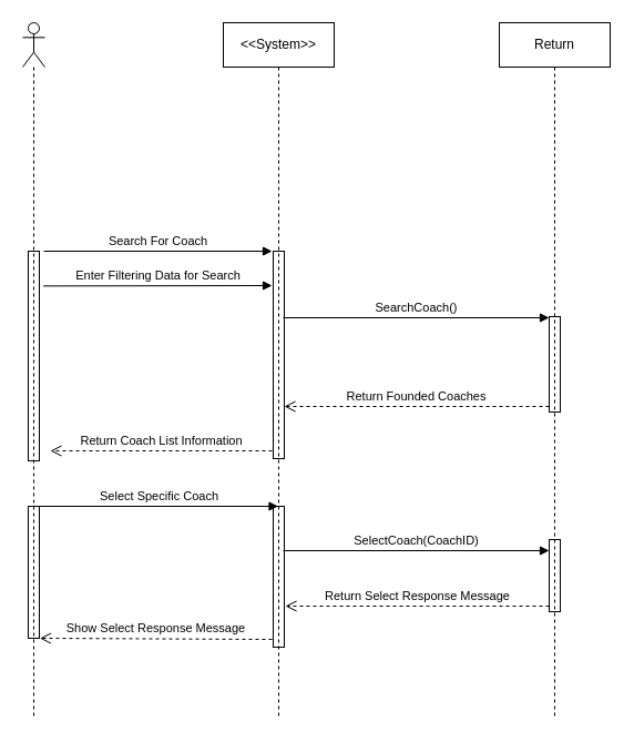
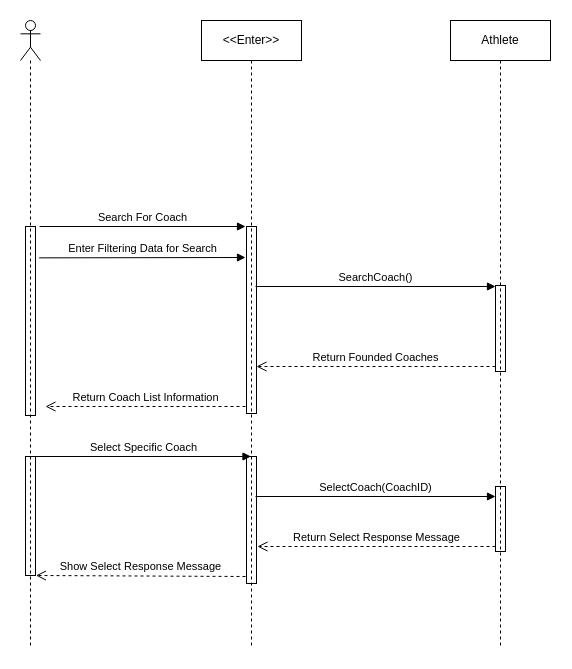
- <mxCell id="17" value="&amp;lt;&amp;lt;System&amp;gt;&amp;gt;" style="shape=umlLifeline;perimeter=lifelinePerimeter;whiteSpace=wrap;html=1;container=1;collapsible=0;recursiveResize=0;outlineConnect=0;" vertex="1" parent="1"><mxGeometry x="201" y="20" width="100" height="627" as="geometry" /></mxCell>
+ <mxCell id="17" value="&amp;lt;&amp;lt;Enter&amp;gt;&amp;gt;" style="shape=umlLifeline;perimeter=lifelinePerimeter;whiteSpace=wrap;html=1;container=1;collapsible=0;recursiveResize=0;outlineConnect=0;" vertex="1" parent="1"><mxGeometry x="201" y="20" width="100" height="627" as="geometry" /></mxCell>
- <mxCell id="18" value="Return" style="shape=umlLifeline;perimeter=lifelinePerimeter;whiteSpace=wrap;html=1;container=1;collapsible=0;recursiveResize=0;outlineConnect=0;" vertex="1" parent="1"><mxGeometry x="450" y="20" width="100" height="627" as="geometry" /></mxCell>
+ <mxCell id="18" value="Athlete" style="shape=umlLifeline;perimeter=lifelinePerimeter;whiteSpace=wrap;html=1;container=1;collapsible=0;recursiveResize=0;outlineConnect=0;" vertex="1" parent="1"><mxGeometry x="450" y="20" width="100" height="627" as="geometry" /></mxCell>
